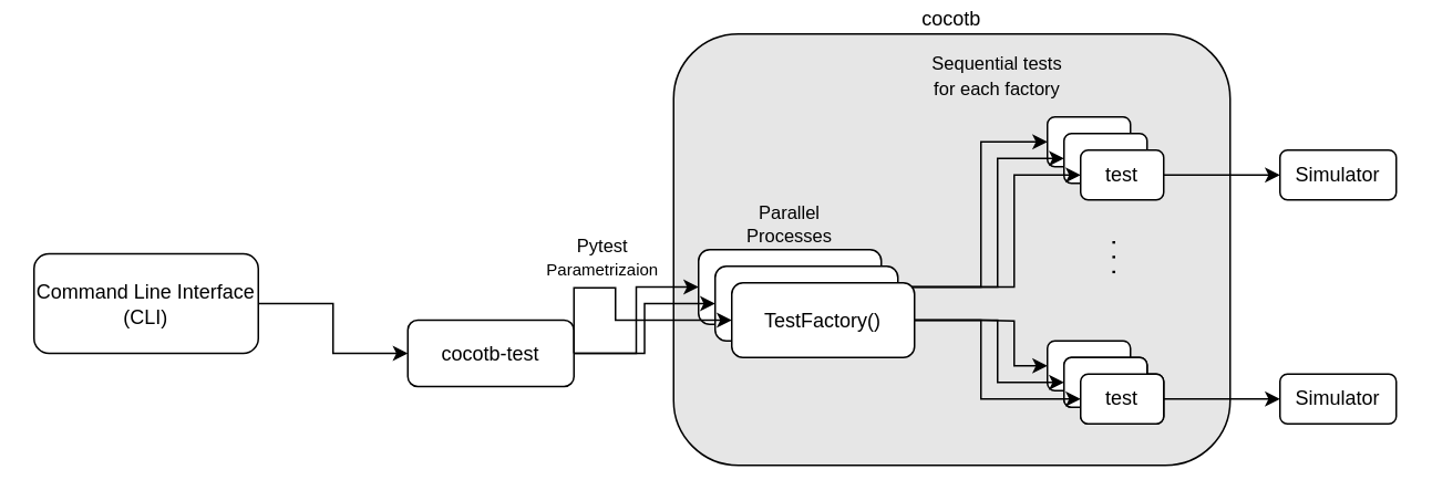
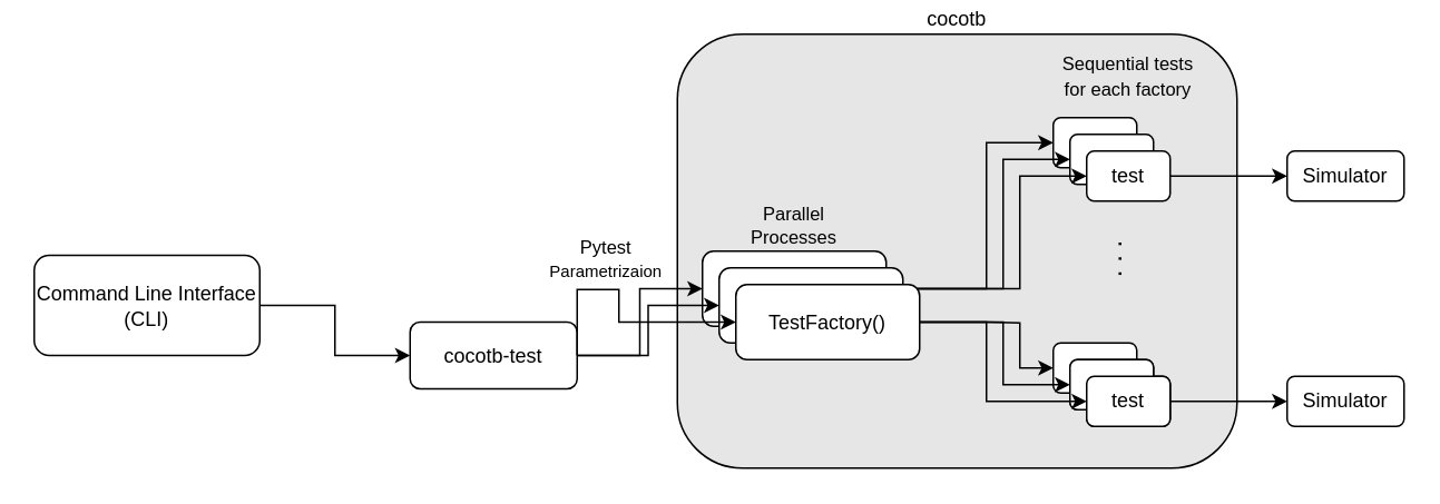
- <mxCell id="16" value="&lt;font style=&quot;font-size: 11px;&quot;&gt;Sequential tests for each factory&lt;/font&gt;" style="text;html=1;align=center;verticalAlign=middle;whiteSpace=wrap;rounded=0;" vertex="1" parent="1"><mxGeometry x="555" y="30" width="90" height="30" as="geometry" /></mxCell>
+ <mxCell id="16" value="&lt;font style=&quot;font-size: 11px;&quot;&gt;Sequential tests for each factory&lt;/font&gt;" style="text;html=1;align=center;verticalAlign=middle;whiteSpace=wrap;rounded=0;" vertex="1" parent="1"><mxGeometry x="630" y="30" width="90" height="30" as="geometry" /></mxCell>
